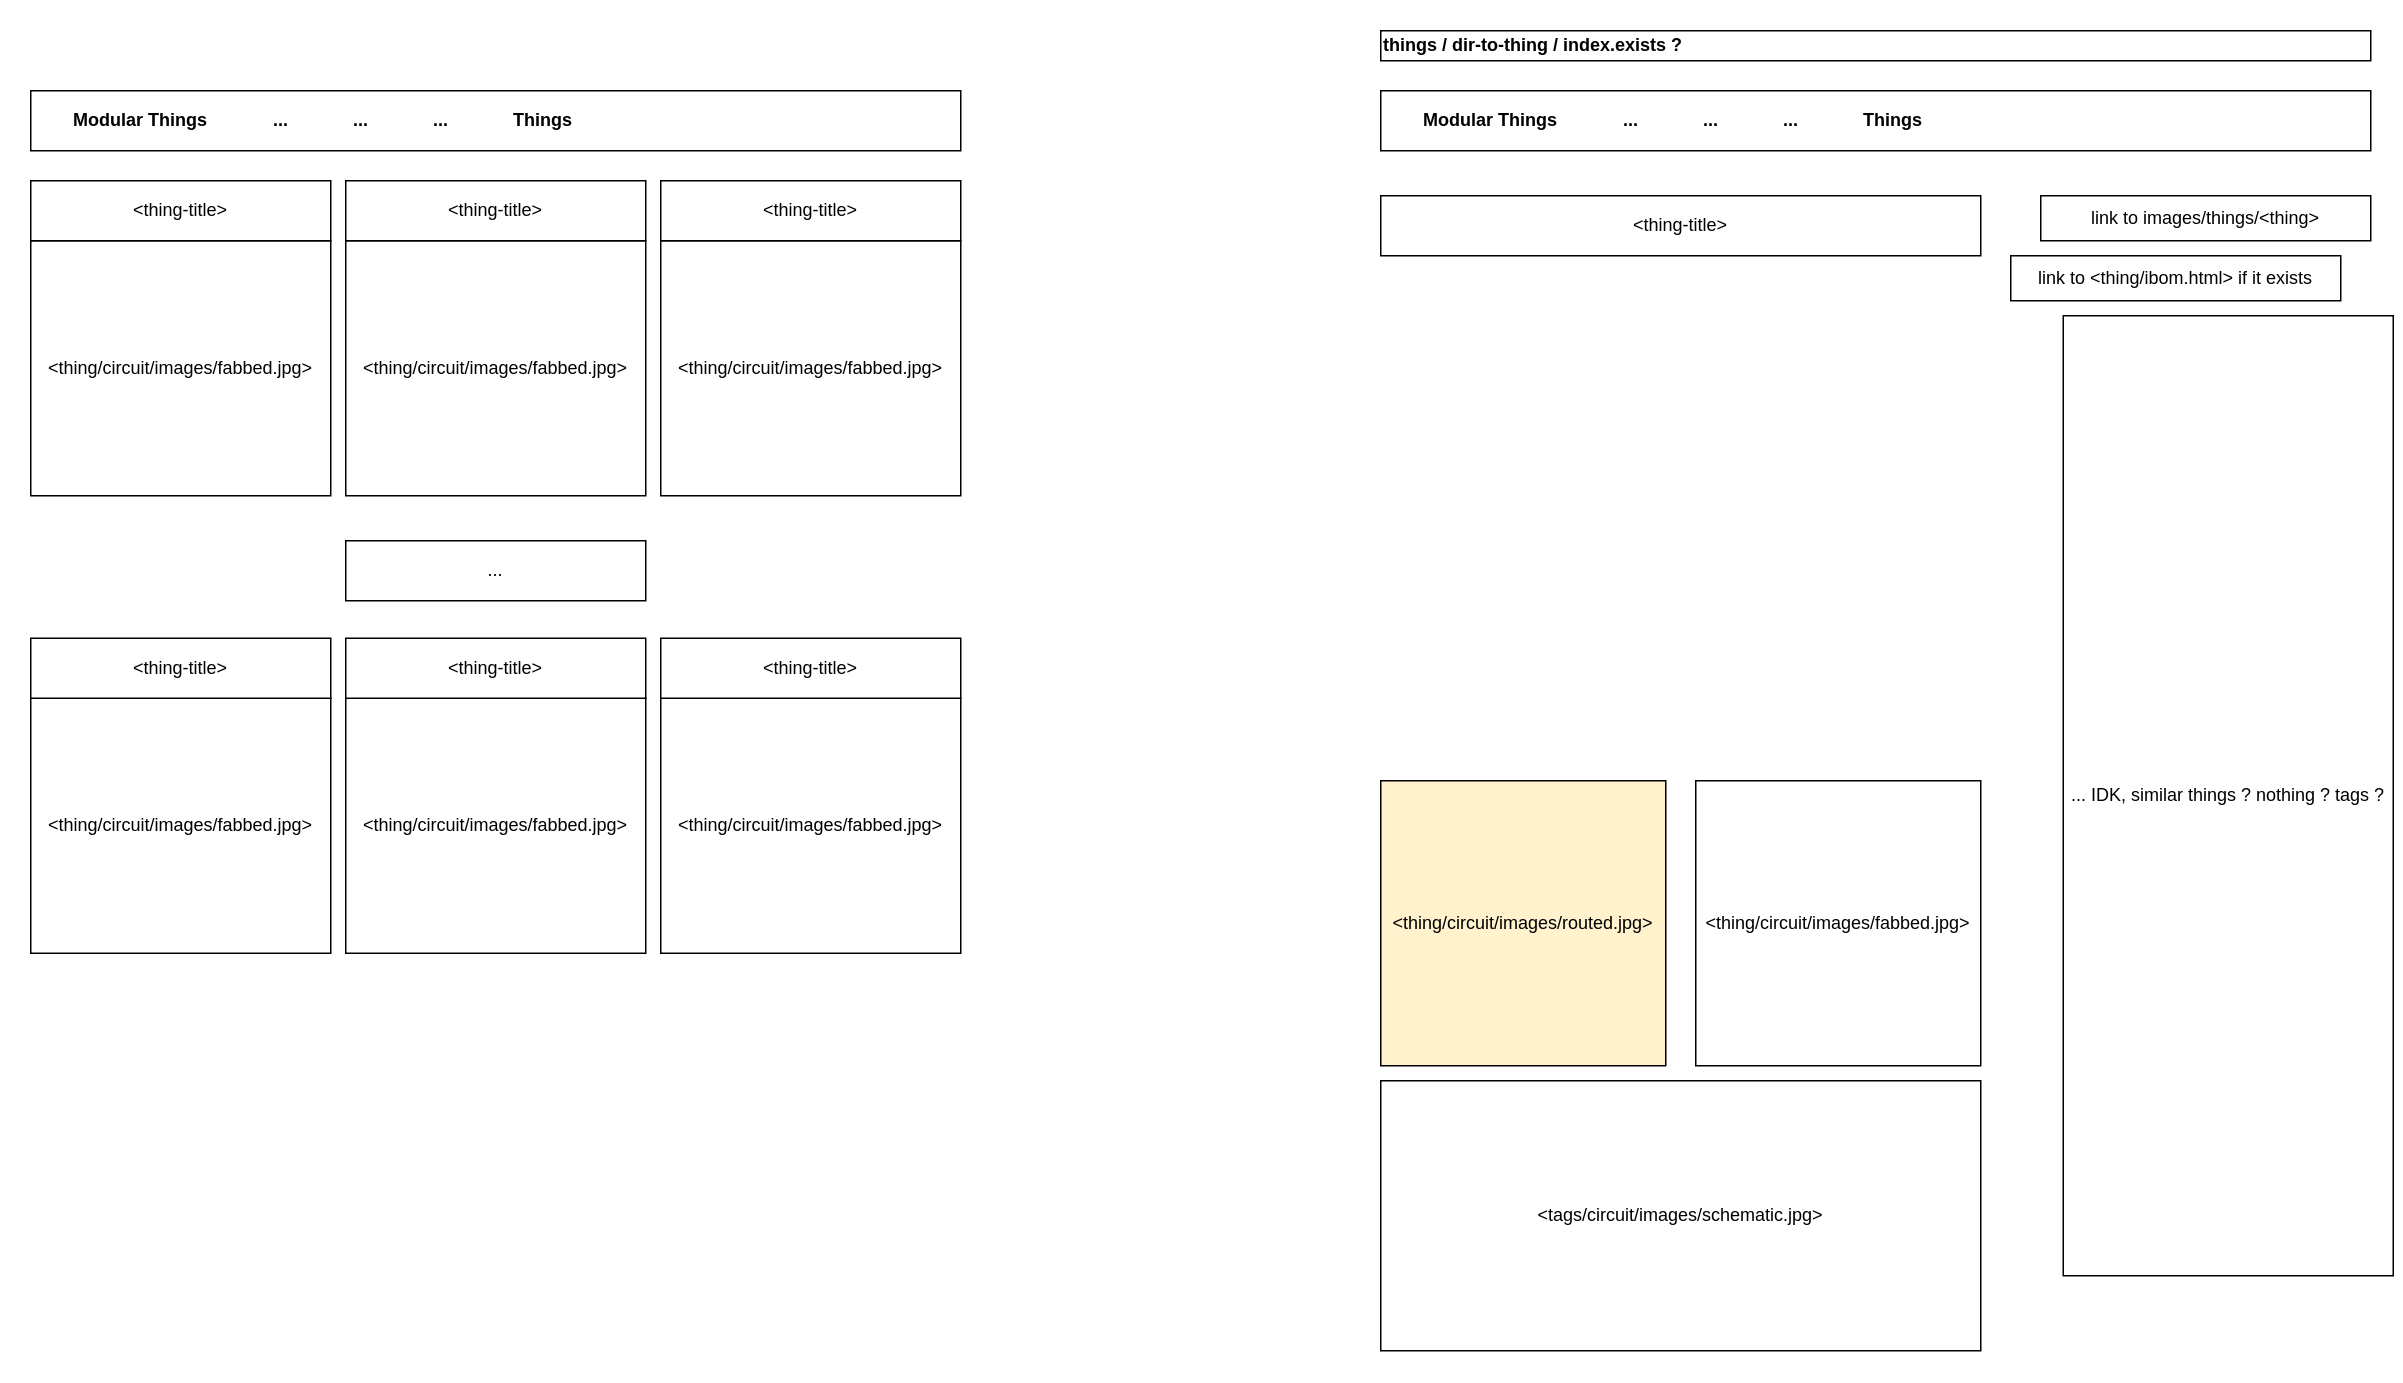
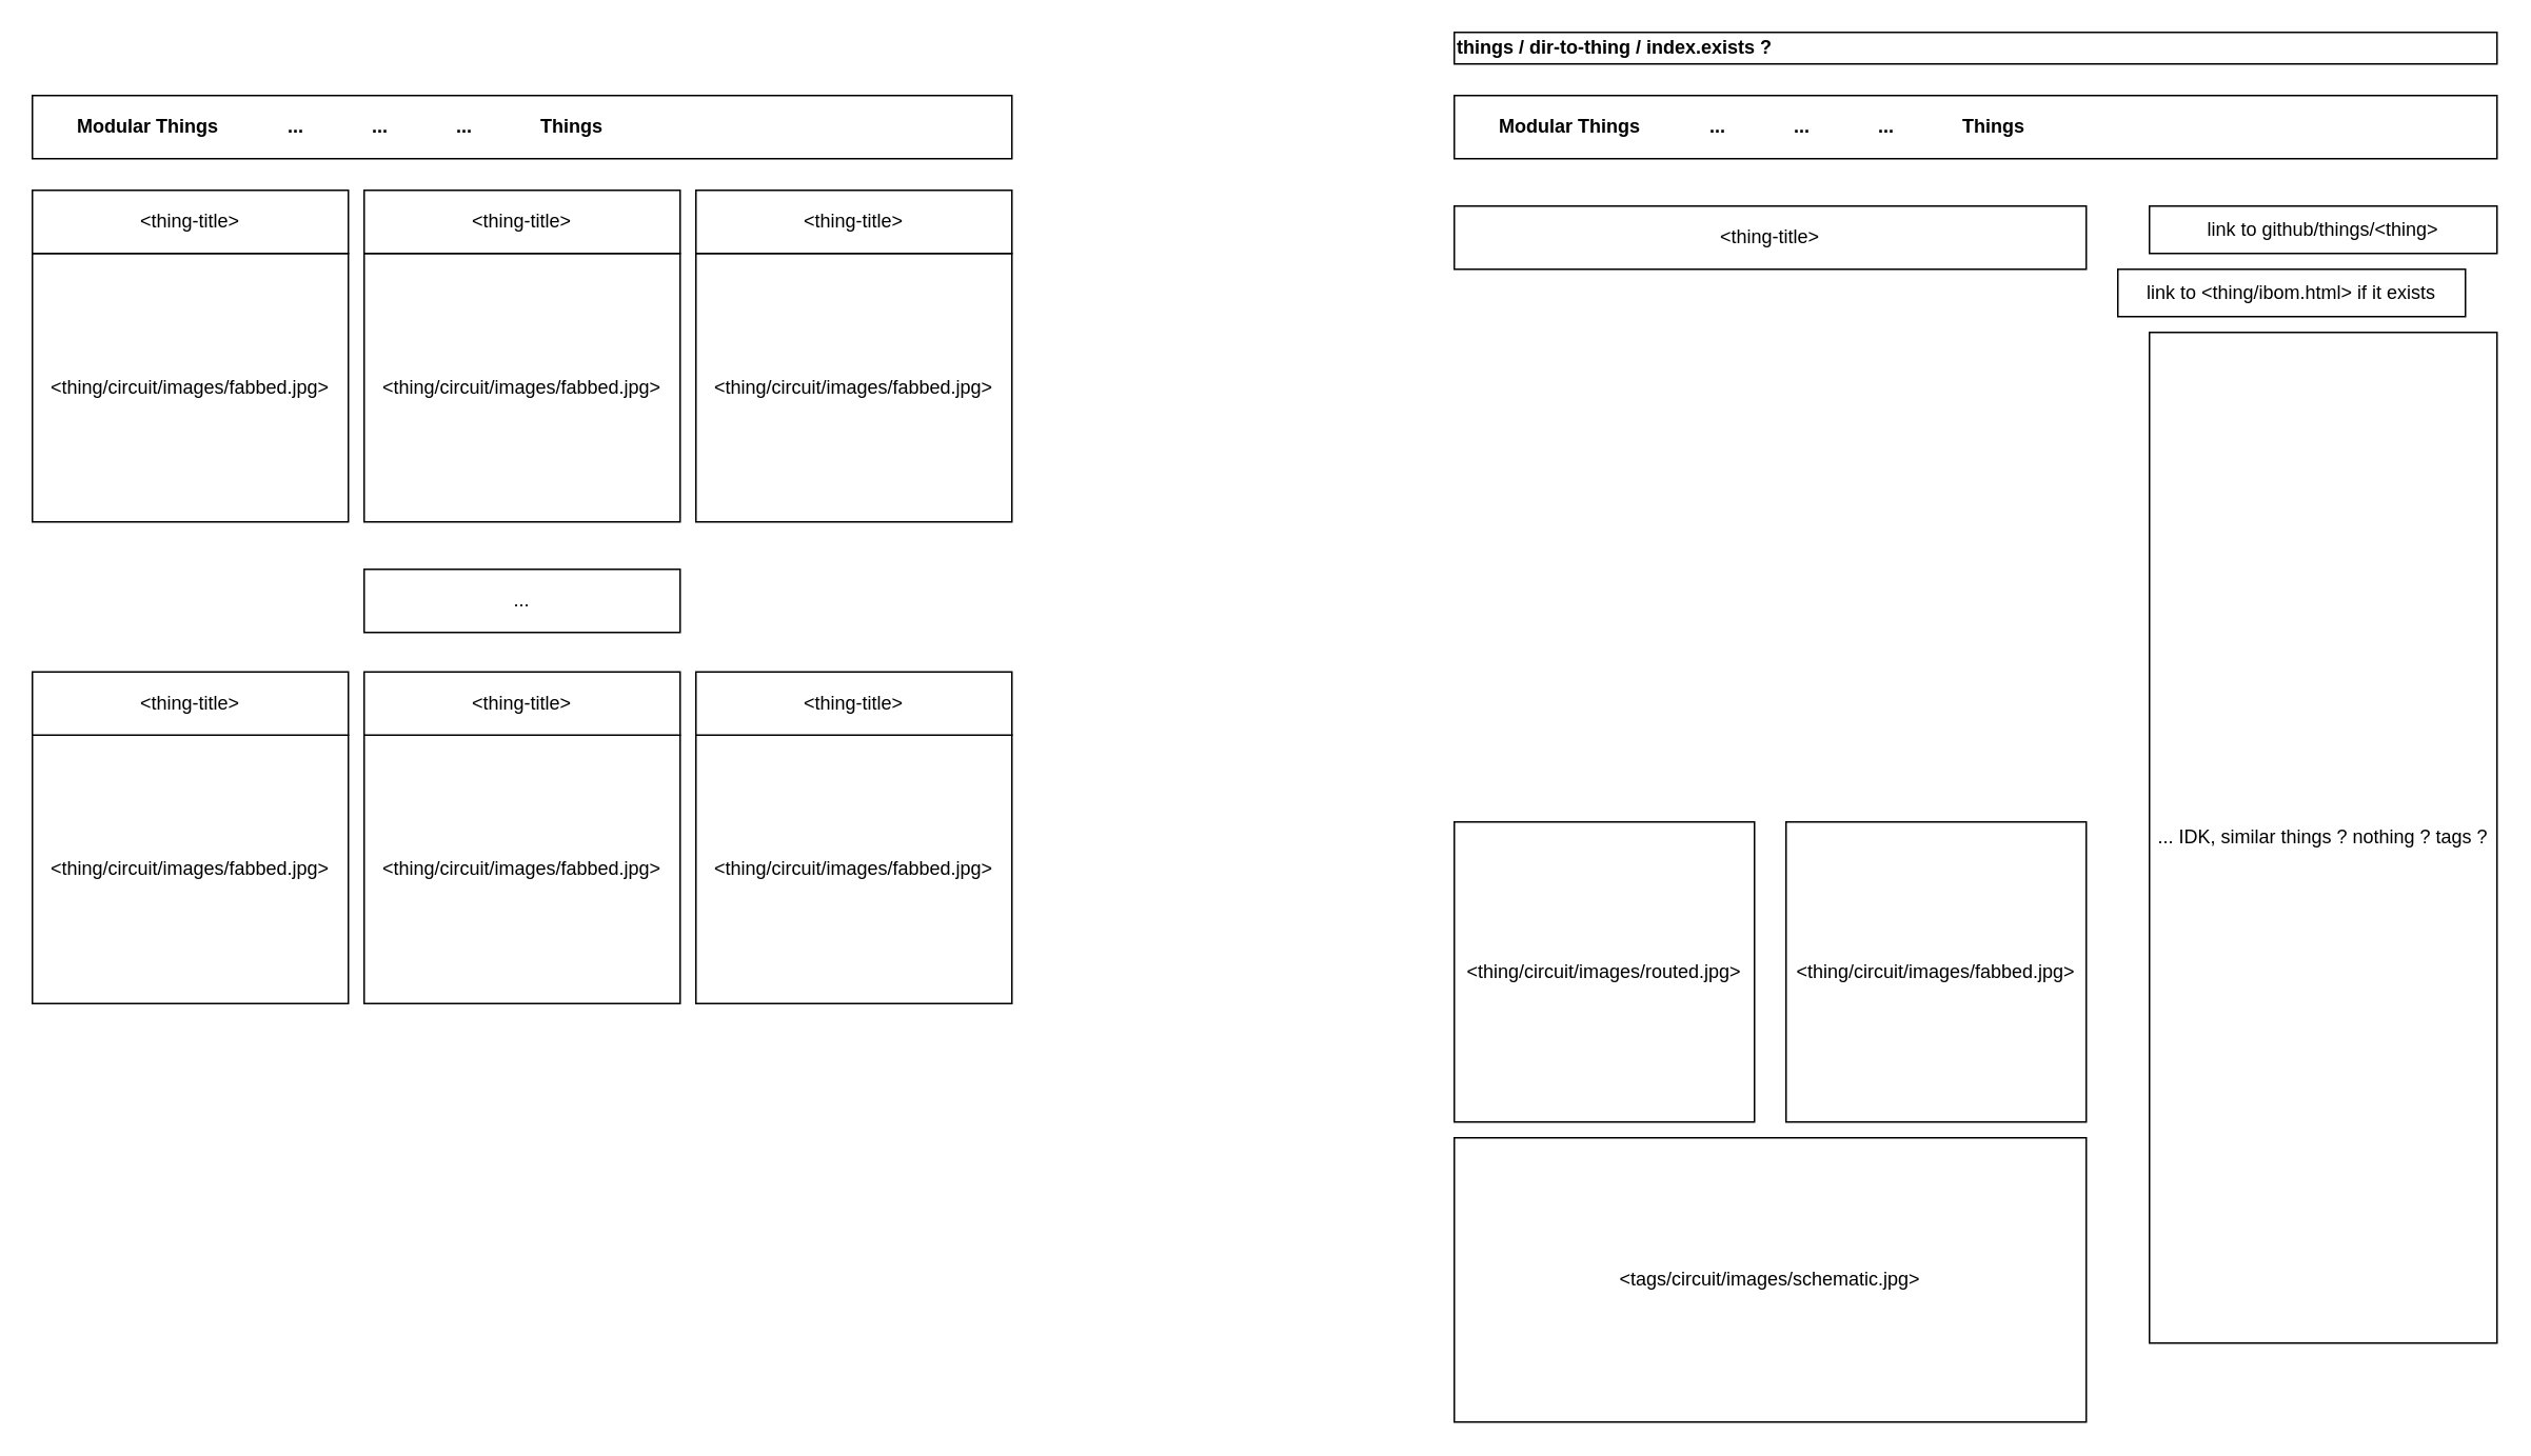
- <mxCell id="4" value="link to images/things/&amp;lt;thing&amp;gt;" style="rounded=0;whiteSpace=wrap;html=1;" vertex="1" parent="1"><mxGeometry x="1360" y="130" width="220" height="30" as="geometry" /></mxCell>
+ <mxCell id="4" value="link to github/things/&amp;lt;thing&amp;gt;" style="rounded=0;whiteSpace=wrap;html=1;" vertex="1" parent="1"><mxGeometry x="1360" y="130" width="220" height="30" as="geometry" /></mxCell>
- <mxCell id="13" value="... IDK, similar things ? nothing ? tags ?" style="rounded=0;whiteSpace=wrap;html=1;" vertex="1" parent="1"><mxGeometry x="1375" y="210" width="220" height="640" as="geometry" /></mxCell>
+ <mxCell id="13" value="... IDK, similar things ? nothing ? tags ?" style="rounded=0;whiteSpace=wrap;html=1;" vertex="1" parent="1"><mxGeometry x="1360" y="210" width="220" height="640" as="geometry" /></mxCell>
- <mxCell id="3" value="&amp;lt;thing/circuit/images/routed.jpg&amp;gt;" style="rounded=0;whiteSpace=wrap;html=1;fillColor=#fff2cc;" vertex="1" parent="1"><mxGeometry x="920" y="520" width="190" height="190" as="geometry" /></mxCell>
+ <mxCell id="3" value="&amp;lt;thing/circuit/images/routed.jpg&amp;gt;" style="rounded=0;whiteSpace=wrap;html=1;" vertex="1" parent="1"><mxGeometry x="920" y="520" width="190" height="190" as="geometry" /></mxCell>
